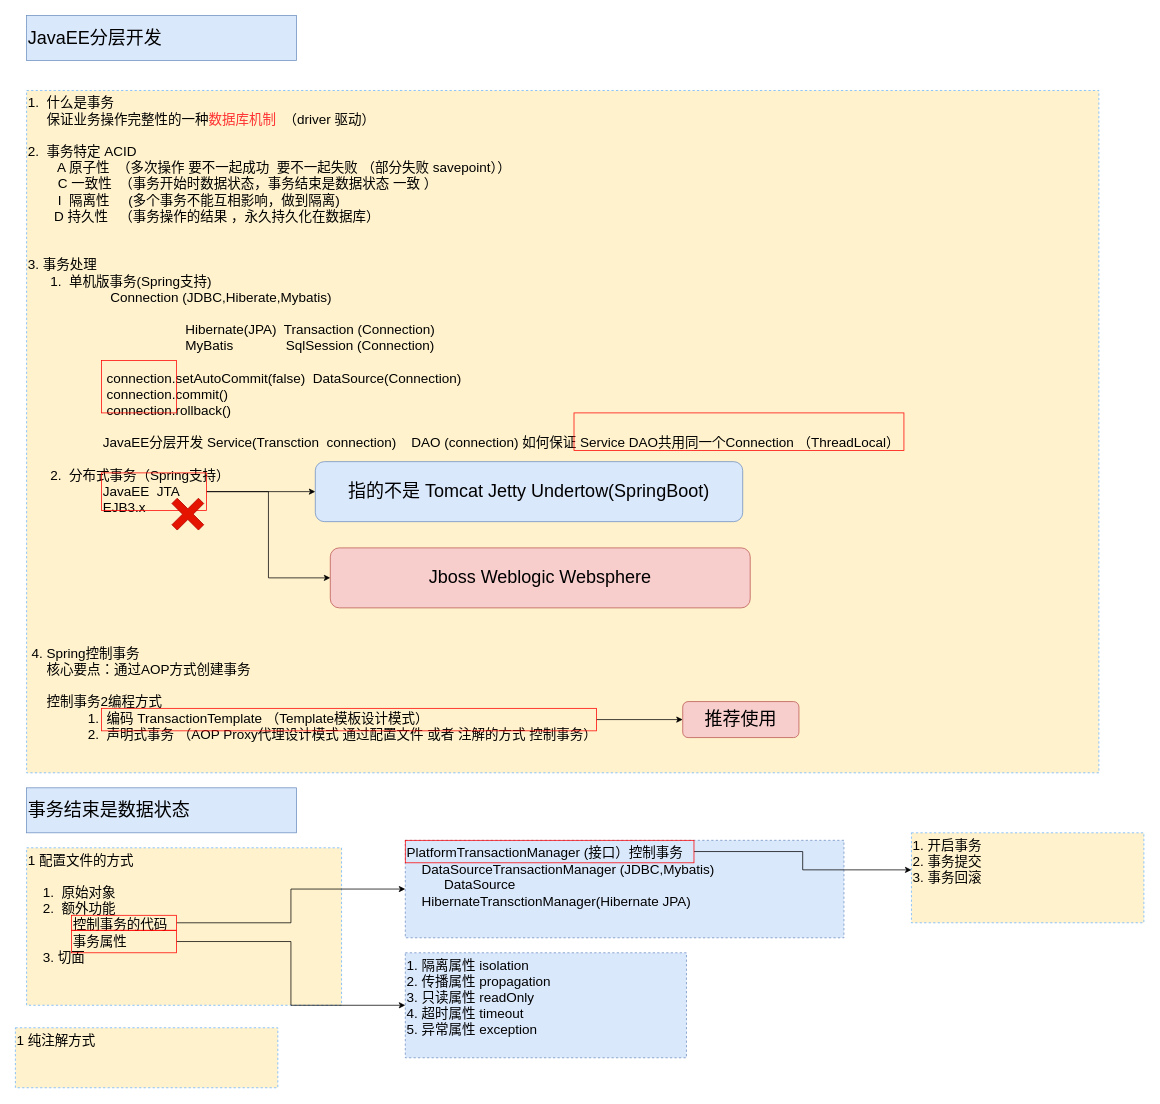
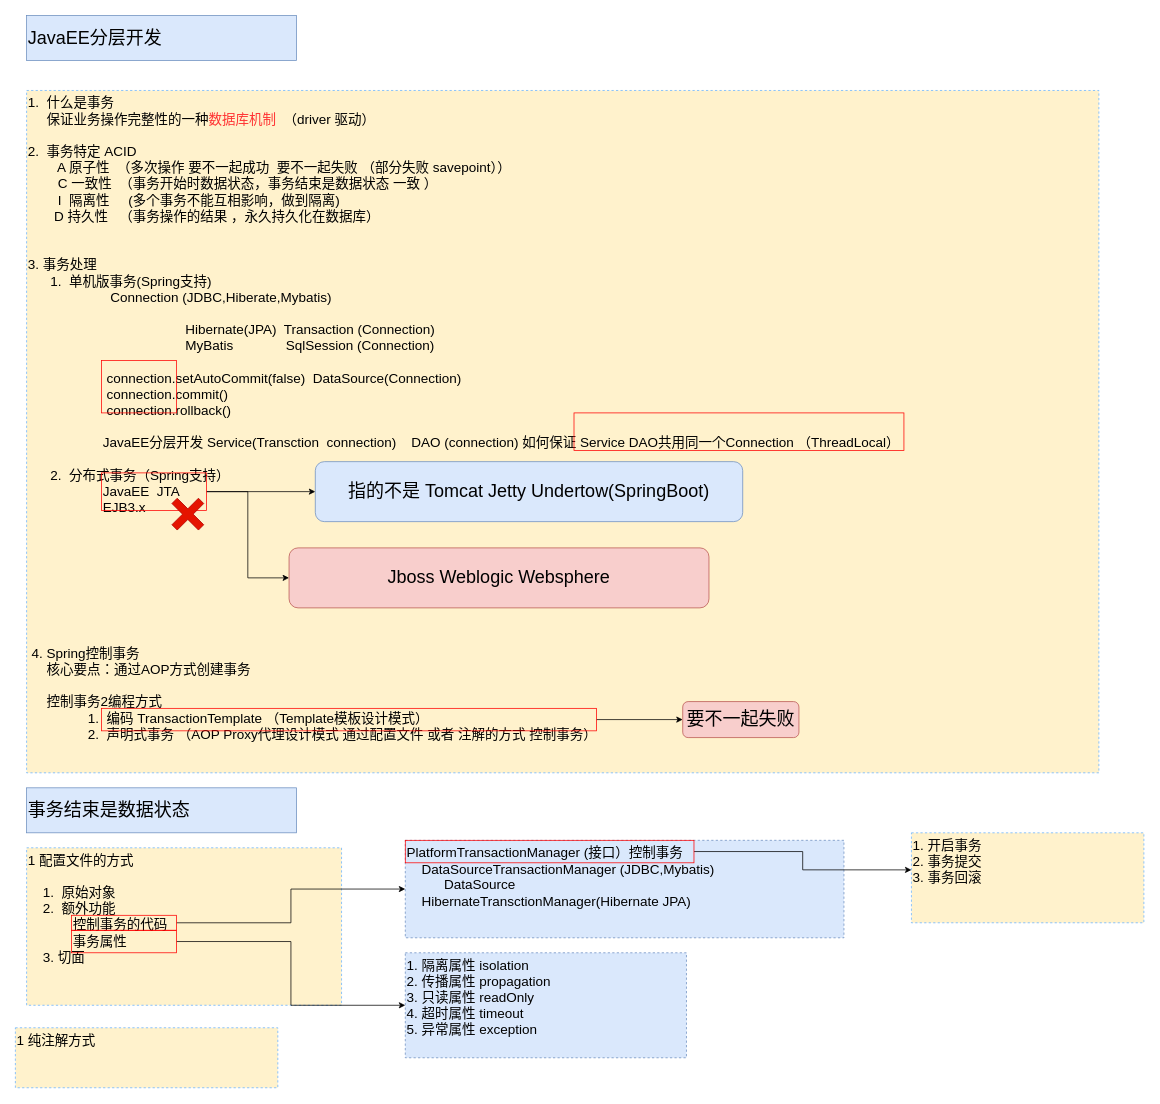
- <mxCell id="8" value="Jboss Weblogic Websphere" style="text;html=1;strokeColor=#b85450;fillColor=#f8cecc;align=center;verticalAlign=middle;whiteSpace=wrap;rounded=1;fontSize=24;" vertex="1" parent="1"><mxGeometry x="440" y="730" width="560" height="80" as="geometry" /></mxCell>
+ <mxCell id="8" value="Jboss Weblogic Websphere" style="text;html=1;strokeColor=#b85450;fillColor=#f8cecc;align=center;verticalAlign=middle;whiteSpace=wrap;rounded=1;fontSize=24;" vertex="1" parent="1"><mxGeometry x="385" y="730" width="560" height="80" as="geometry" /></mxCell>
- <mxCell id="14" value="推荐使用" style="text;html=1;strokeColor=#b85450;fillColor=#f8cecc;align=center;verticalAlign=middle;whiteSpace=wrap;rounded=1;fontSize=24;" vertex="1" parent="1"><mxGeometry x="910" y="935" width="155" height="48" as="geometry" /></mxCell>
+ <mxCell id="14" value="要不一起失败" style="text;html=1;strokeColor=#b85450;fillColor=#f8cecc;align=center;verticalAlign=middle;whiteSpace=wrap;rounded=1;fontSize=24;" vertex="1" parent="1"><mxGeometry x="910" y="935" width="155" height="48" as="geometry" /></mxCell>
